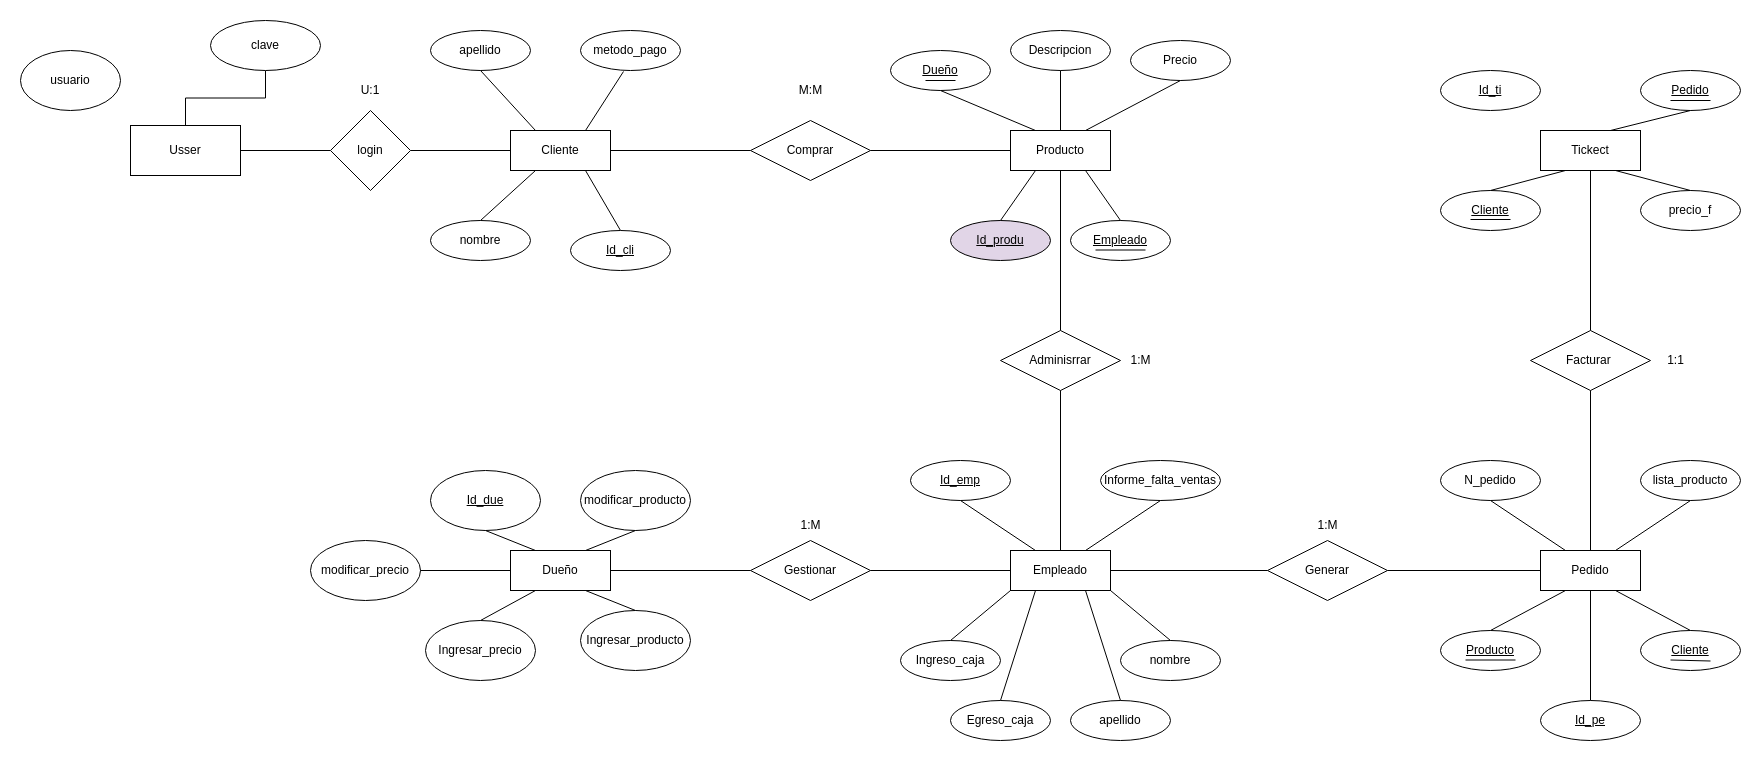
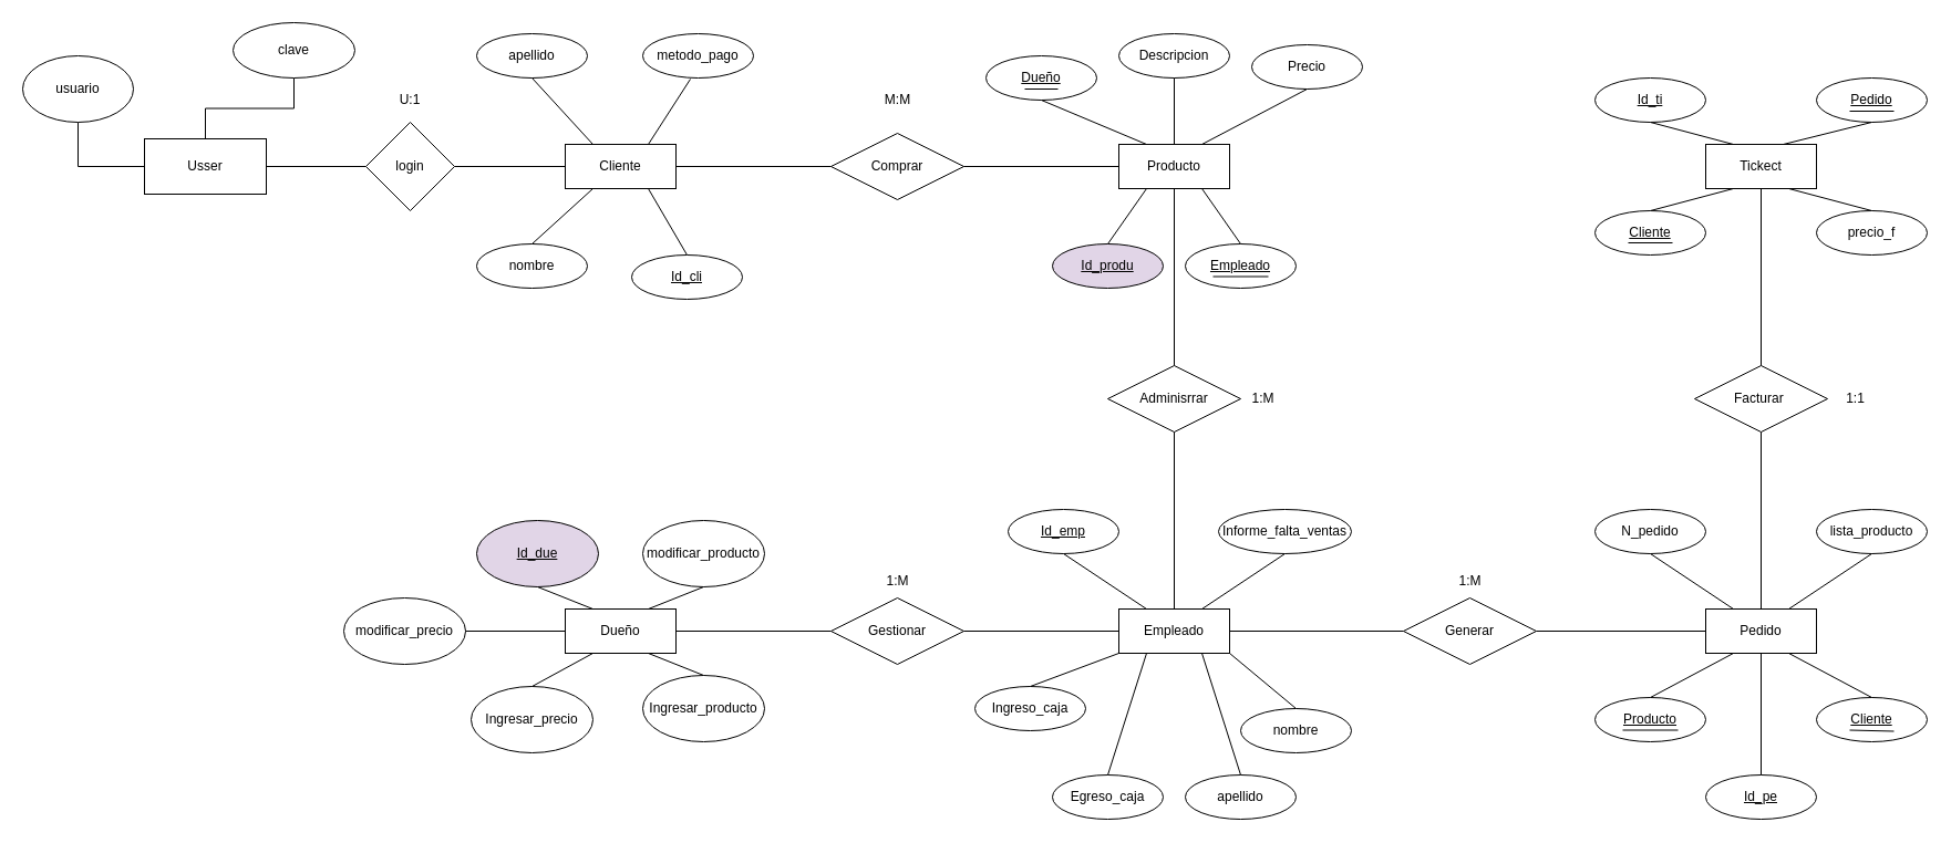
+ <mxCell id="90" value="" style="endArrow=none;html=1;rounded=0;exitX=0.25;exitY=0;exitDx=0;exitDy=0;entryX=0.5;entryY=1;entryDx=0;entryDy=0;" parent="1" source="80" target="83" edge="1"><mxGeometry relative="1" as="geometry"><mxPoint x="1575" y="180" as="sourcePoint" /><mxPoint x="1500" y="200" as="targetPoint" /></mxGeometry></mxCell>
+ <mxCell id="93" style="edgeStyle=orthogonalEdgeStyle;rounded=0;orthogonalLoop=1;jettySize=auto;html=1;endArrow=none;endFill=0;" parent="1" source="95" target="96" edge="1"><mxGeometry relative="1" as="geometry" /></mxCell>
- <mxCell id="32" value="Id_due" style="ellipse;whiteSpace=wrap;html=1;align=center;fontStyle=4;" parent="1" vertex="1"><mxGeometry x="430" y="470" width="110" height="60" as="geometry" /></mxCell>
+ <mxCell id="32" value="Id_due" style="ellipse;whiteSpace=wrap;html=1;align=center;fontStyle=4;fillColor=#e1d5e7;" parent="1" vertex="1"><mxGeometry x="430" y="470" width="110" height="60" as="geometry" /></mxCell>
- <mxCell id="56" value="Ingreso_caja" style="ellipse;whiteSpace=wrap;html=1;align=center;" parent="1" vertex="1"><mxGeometry x="900" y="640" width="100" height="40" as="geometry" /></mxCell>
+ <mxCell id="56" value="Ingreso_caja" style="ellipse;whiteSpace=wrap;html=1;align=center;" parent="1" vertex="1"><mxGeometry x="880" y="620" width="100" height="40" as="geometry" /></mxCell>
